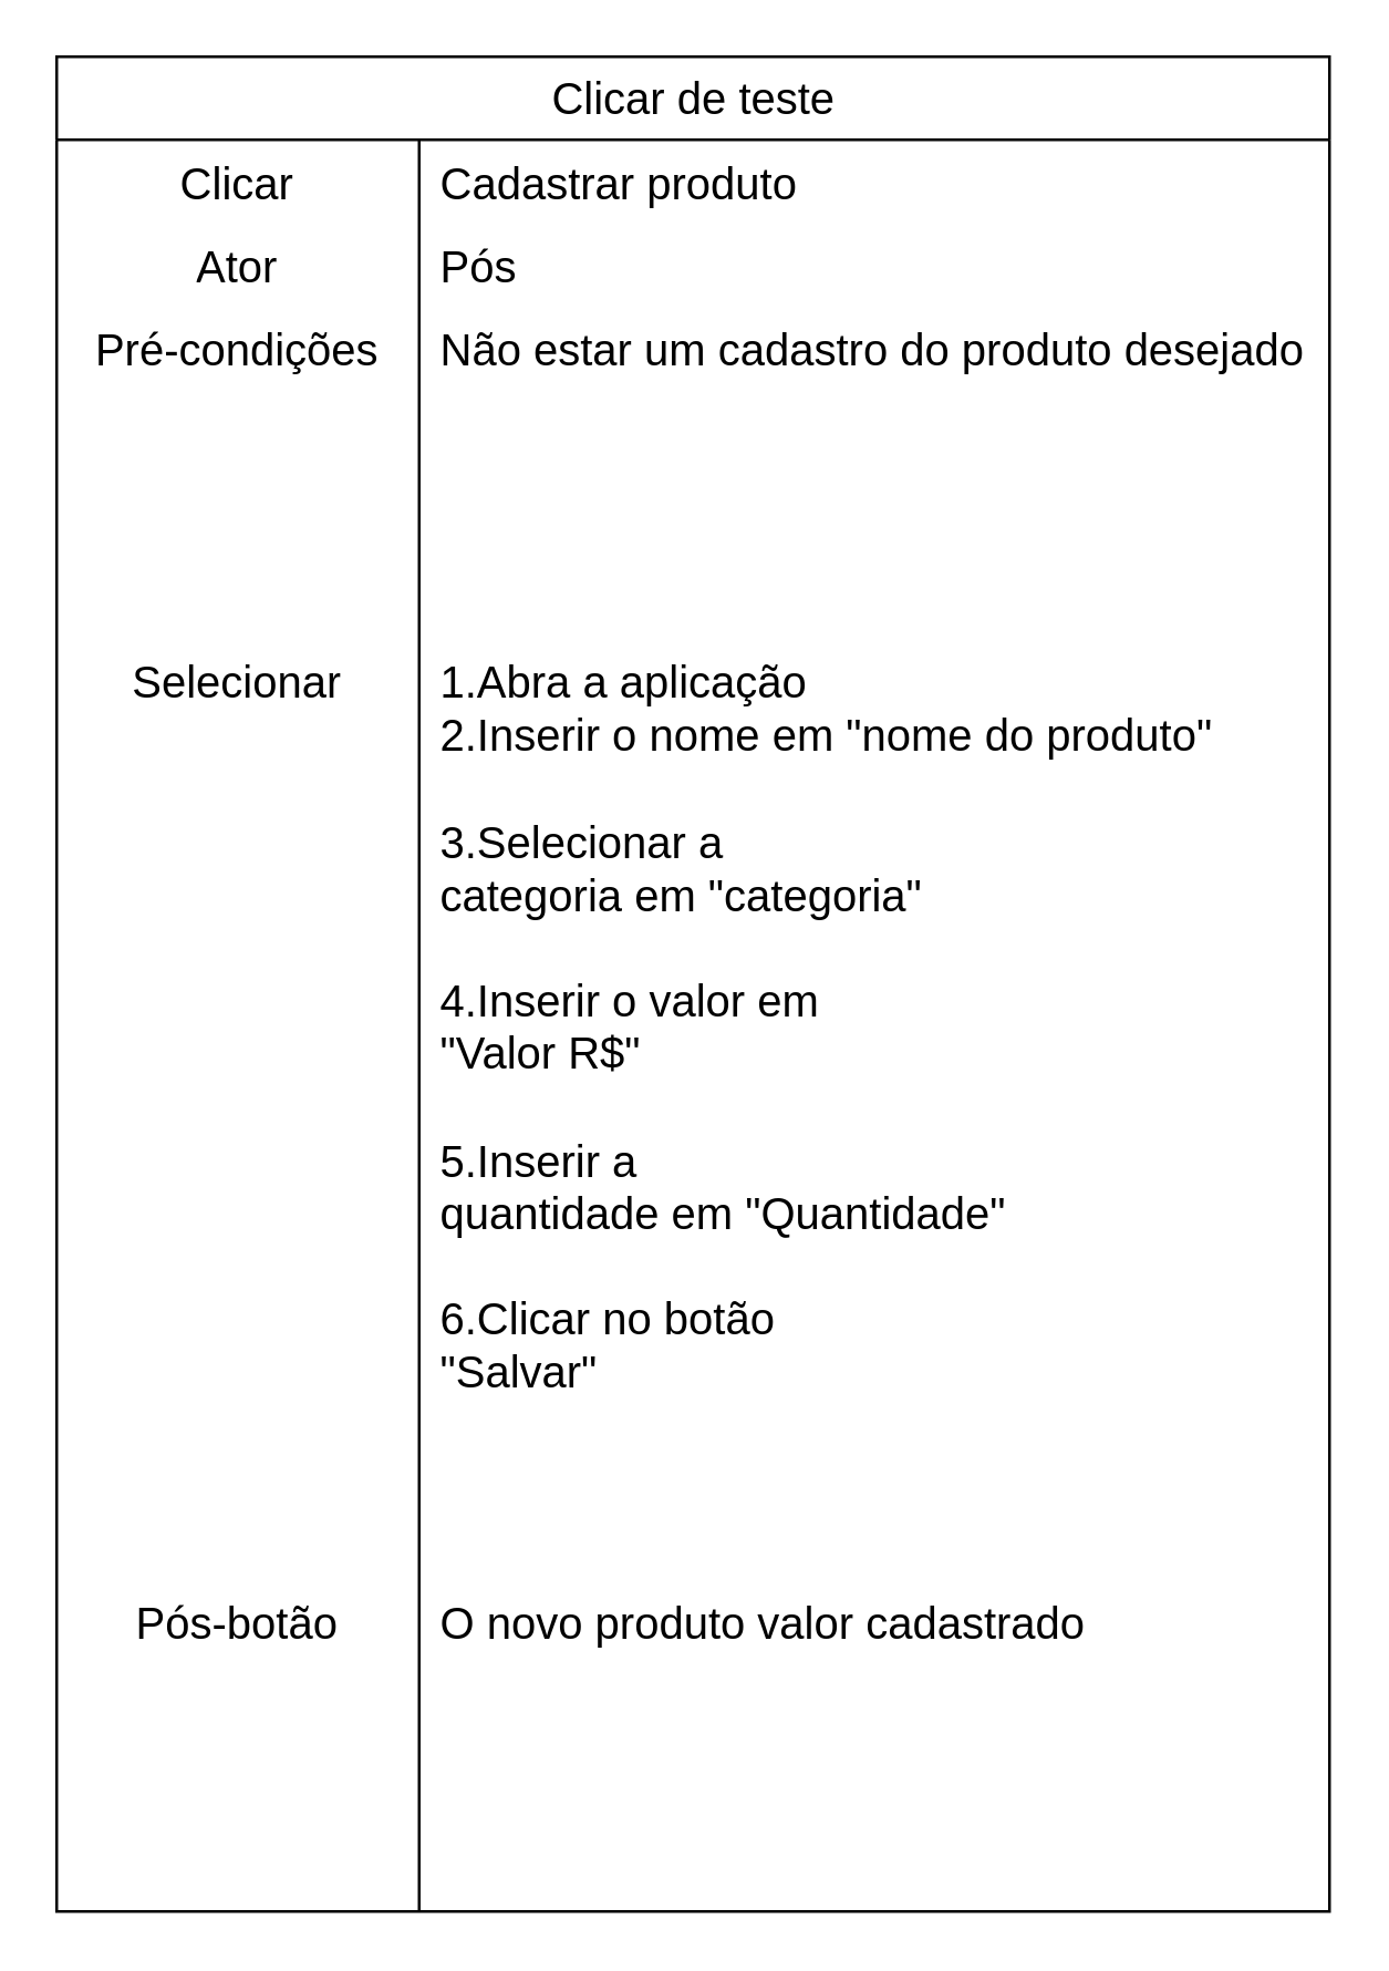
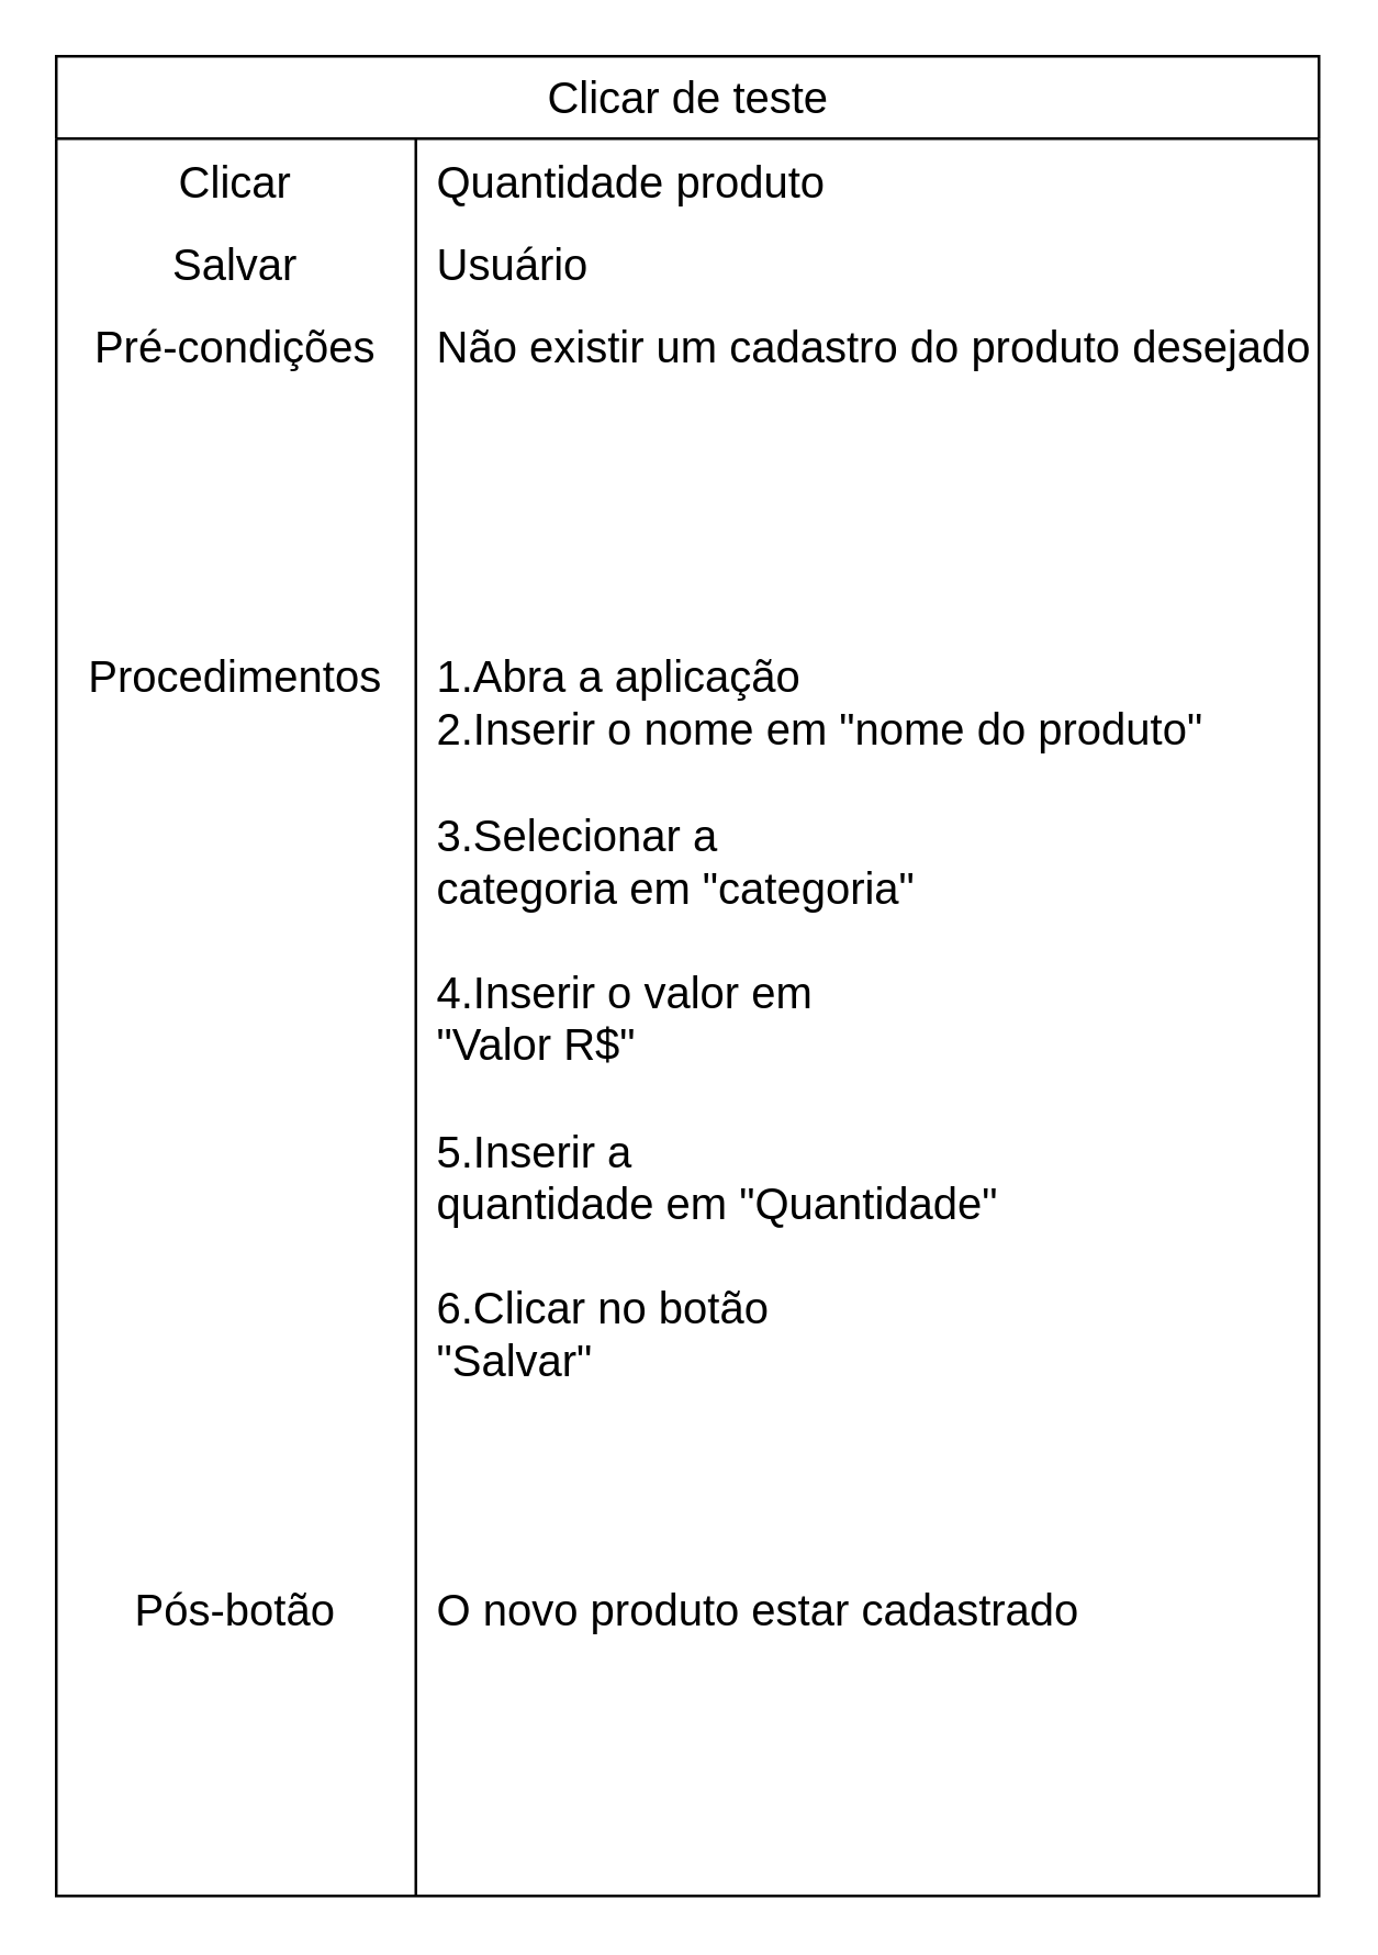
- <mxCell id="5" value="Cadastrar produto" style="shape=partialRectangle;html=1;whiteSpace=wrap;connectable=0;fillColor=none;top=0;left=0;bottom=0;right=0;align=left;spacingLeft=6;overflow=hidden;strokeColor=inherit;fontSize=16;fontFamily=Helvetica;fontColor=default;startSize=30;verticalAlign=top;movable=0;resizable=0;rotatable=0;deletable=0;editable=0;locked=1;" vertex="1" parent="3"><mxGeometry x="131" width="329" height="30" as="geometry"><mxRectangle width="329" height="30" as="alternateBounds" /></mxGeometry></mxCell>
+ <mxCell id="5" value="Quantidade produto" style="shape=partialRectangle;html=1;whiteSpace=wrap;connectable=0;fillColor=none;top=0;left=0;bottom=0;right=0;align=left;spacingLeft=6;overflow=hidden;strokeColor=inherit;fontSize=16;fontFamily=Helvetica;fontColor=default;startSize=30;verticalAlign=top;movable=0;resizable=0;rotatable=0;deletable=0;editable=0;locked=1;" vertex="1" parent="3"><mxGeometry x="131" width="329" height="30" as="geometry"><mxRectangle width="329" height="30" as="alternateBounds" /></mxGeometry></mxCell>
- <mxCell id="7" value="Ator" style="shape=partialRectangle;html=1;whiteSpace=wrap;connectable=0;fillColor=none;top=0;left=0;bottom=0;right=0;overflow=hidden;pointerEvents=1;strokeColor=inherit;fontSize=16;fontFamily=Helvetica;fontColor=default;startSize=30;verticalAlign=top;movable=0;resizable=0;rotatable=0;deletable=0;editable=0;locked=1;" vertex="1" parent="6"><mxGeometry width="131" height="30" as="geometry"><mxRectangle width="131" height="30" as="alternateBounds" /></mxGeometry></mxCell>
+ <mxCell id="7" value="Salvar" style="shape=partialRectangle;html=1;whiteSpace=wrap;connectable=0;fillColor=none;top=0;left=0;bottom=0;right=0;overflow=hidden;pointerEvents=1;strokeColor=inherit;fontSize=16;fontFamily=Helvetica;fontColor=default;startSize=30;verticalAlign=top;movable=0;resizable=0;rotatable=0;deletable=0;editable=0;locked=1;" vertex="1" parent="6"><mxGeometry width="131" height="30" as="geometry"><mxRectangle width="131" height="30" as="alternateBounds" /></mxGeometry></mxCell>
- <mxCell id="8" value="Pós" style="shape=partialRectangle;html=1;whiteSpace=wrap;connectable=0;fillColor=none;top=0;left=0;bottom=0;right=0;align=left;spacingLeft=6;overflow=hidden;strokeColor=inherit;fontSize=16;fontFamily=Helvetica;fontColor=default;startSize=30;verticalAlign=top;movable=0;resizable=0;rotatable=0;deletable=0;editable=0;locked=1;" vertex="1" parent="6"><mxGeometry x="131" width="329" height="30" as="geometry"><mxRectangle width="329" height="30" as="alternateBounds" /></mxGeometry></mxCell>
+ <mxCell id="8" value="Usuário" style="shape=partialRectangle;html=1;whiteSpace=wrap;connectable=0;fillColor=none;top=0;left=0;bottom=0;right=0;align=left;spacingLeft=6;overflow=hidden;strokeColor=inherit;fontSize=16;fontFamily=Helvetica;fontColor=default;startSize=30;verticalAlign=top;movable=0;resizable=0;rotatable=0;deletable=0;editable=0;locked=1;" vertex="1" parent="6"><mxGeometry x="131" width="329" height="30" as="geometry"><mxRectangle width="329" height="30" as="alternateBounds" /></mxGeometry></mxCell>
- <mxCell id="11" value="Não estar um cadastro do produto desejado" style="shape=partialRectangle;html=1;whiteSpace=wrap;connectable=0;fillColor=none;top=0;left=0;bottom=0;right=0;align=left;spacingLeft=6;overflow=hidden;strokeColor=inherit;fontSize=16;fontFamily=Helvetica;fontColor=default;startSize=30;verticalAlign=top;movable=0;resizable=0;rotatable=0;deletable=0;editable=0;locked=1;" vertex="1" parent="9"><mxGeometry x="131" width="329" height="120" as="geometry"><mxRectangle width="329" height="120" as="alternateBounds" /></mxGeometry></mxCell>
+ <mxCell id="11" value="Não existir um cadastro do produto desejado" style="shape=partialRectangle;html=1;whiteSpace=wrap;connectable=0;fillColor=none;top=0;left=0;bottom=0;right=0;align=left;spacingLeft=6;overflow=hidden;strokeColor=inherit;fontSize=16;fontFamily=Helvetica;fontColor=default;startSize=30;verticalAlign=top;movable=0;resizable=0;rotatable=0;deletable=0;editable=0;locked=1;" vertex="1" parent="9"><mxGeometry x="131" width="329" height="120" as="geometry"><mxRectangle width="329" height="120" as="alternateBounds" /></mxGeometry></mxCell>
- <mxCell id="13" value="Selecionar" style="shape=partialRectangle;html=1;whiteSpace=wrap;connectable=0;fillColor=none;top=0;left=0;bottom=0;right=0;overflow=hidden;pointerEvents=1;strokeColor=inherit;fontSize=16;fontFamily=Helvetica;fontColor=default;startSize=30;verticalAlign=top;movable=0;resizable=0;rotatable=0;deletable=0;editable=0;locked=1;" vertex="1" parent="12"><mxGeometry width="131" height="340" as="geometry"><mxRectangle width="131" height="340" as="alternateBounds" /></mxGeometry></mxCell>
+ <mxCell id="13" value="Procedimentos" style="shape=partialRectangle;html=1;whiteSpace=wrap;connectable=0;fillColor=none;top=0;left=0;bottom=0;right=0;overflow=hidden;pointerEvents=1;strokeColor=inherit;fontSize=16;fontFamily=Helvetica;fontColor=default;startSize=30;verticalAlign=top;movable=0;resizable=0;rotatable=0;deletable=0;editable=0;locked=1;" vertex="1" parent="12"><mxGeometry width="131" height="340" as="geometry"><mxRectangle width="131" height="340" as="alternateBounds" /></mxGeometry></mxCell>
- <mxCell id="17" value="O novo produto valor cadastrado" style="shape=partialRectangle;html=1;whiteSpace=wrap;connectable=0;fillColor=none;top=0;left=0;bottom=0;right=0;align=left;spacingLeft=6;overflow=hidden;strokeColor=inherit;fontSize=16;fontFamily=Helvetica;fontColor=default;startSize=30;verticalAlign=top;movable=0;resizable=0;rotatable=0;deletable=0;editable=0;locked=1;" vertex="1" parent="15"><mxGeometry x="131" width="329" height="120" as="geometry"><mxRectangle width="329" height="120" as="alternateBounds" /></mxGeometry></mxCell>
+ <mxCell id="17" value="O novo produto estar cadastrado" style="shape=partialRectangle;html=1;whiteSpace=wrap;connectable=0;fillColor=none;top=0;left=0;bottom=0;right=0;align=left;spacingLeft=6;overflow=hidden;strokeColor=inherit;fontSize=16;fontFamily=Helvetica;fontColor=default;startSize=30;verticalAlign=top;movable=0;resizable=0;rotatable=0;deletable=0;editable=0;locked=1;" vertex="1" parent="15"><mxGeometry x="131" width="329" height="120" as="geometry"><mxRectangle width="329" height="120" as="alternateBounds" /></mxGeometry></mxCell>
